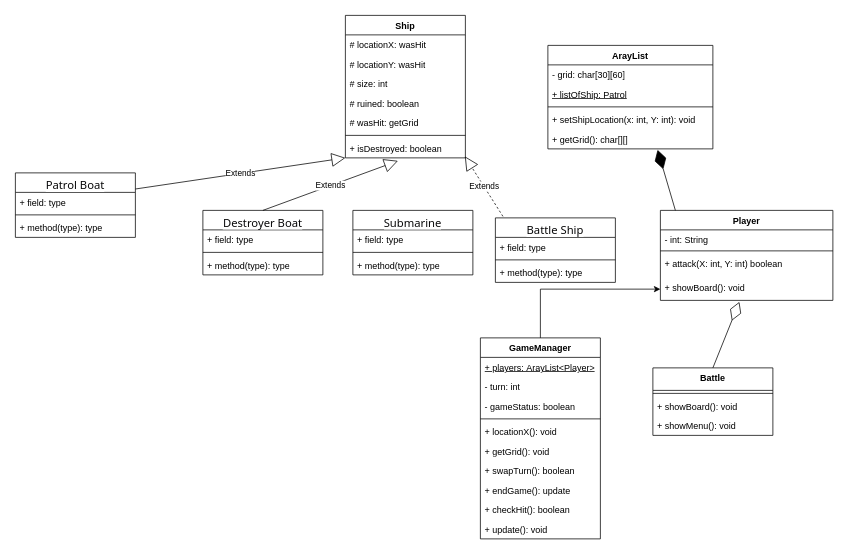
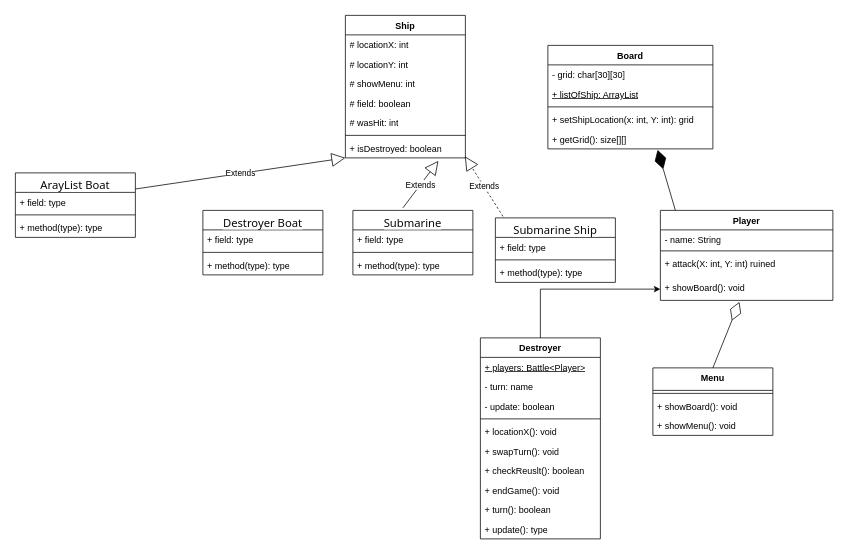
- <mxCell id="3" value="# locationX: wasHit&lt;div&gt;&lt;br&gt;&lt;/div&gt;" style="text;strokeColor=none;fillColor=none;align=left;verticalAlign=top;spacingLeft=4;spacingRight=4;overflow=hidden;rotatable=0;points=[[0,0.5],[1,0.5]];portConstraint=eastwest;whiteSpace=wrap;html=1;" vertex="1" parent="2"><mxGeometry y="26" width="160" height="26" as="geometry" /></mxCell>
+ <mxCell id="3" value="# locationX: int&lt;div&gt;&lt;br&gt;&lt;/div&gt;" style="text;strokeColor=none;fillColor=none;align=left;verticalAlign=top;spacingLeft=4;spacingRight=4;overflow=hidden;rotatable=0;points=[[0,0.5],[1,0.5]];portConstraint=eastwest;whiteSpace=wrap;html=1;" vertex="1" parent="2"><mxGeometry y="26" width="160" height="26" as="geometry" /></mxCell>
- <mxCell id="29" value="ArayList" style="swimlane;fontStyle=1;align=center;verticalAlign=top;childLayout=stackLayout;horizontal=1;startSize=26;horizontalStack=0;resizeParent=1;resizeParentMax=0;resizeLast=0;collapsible=1;marginBottom=0;whiteSpace=wrap;html=1;" vertex="1" parent="1"><mxGeometry x="730" y="60" width="220" height="138" as="geometry" /></mxCell>
+ <mxCell id="29" value="Board" style="swimlane;fontStyle=1;align=center;verticalAlign=top;childLayout=stackLayout;horizontal=1;startSize=26;horizontalStack=0;resizeParent=1;resizeParentMax=0;resizeLast=0;collapsible=1;marginBottom=0;whiteSpace=wrap;html=1;" vertex="1" parent="1"><mxGeometry x="730" y="60" width="220" height="138" as="geometry" /></mxCell>
- <mxCell id="4" value="# locationY: wasHit&lt;div&gt;&lt;br&gt;&lt;/div&gt;" style="text;strokeColor=none;fillColor=none;align=left;verticalAlign=top;spacingLeft=4;spacingRight=4;overflow=hidden;rotatable=0;points=[[0,0.5],[1,0.5]];portConstraint=eastwest;whiteSpace=wrap;html=1;" vertex="1" parent="2"><mxGeometry y="52" width="160" height="26" as="geometry" /></mxCell>
+ <mxCell id="4" value="# locationY: int&lt;div&gt;&lt;br&gt;&lt;/div&gt;" style="text;strokeColor=none;fillColor=none;align=left;verticalAlign=top;spacingLeft=4;spacingRight=4;overflow=hidden;rotatable=0;points=[[0,0.5],[1,0.5]];portConstraint=eastwest;whiteSpace=wrap;html=1;" vertex="1" parent="2"><mxGeometry y="52" width="160" height="26" as="geometry" /></mxCell>
- <mxCell id="30" value="-&amp;nbsp;grid: char[30][60]" style="text;strokeColor=none;fillColor=none;align=left;verticalAlign=top;spacingLeft=4;spacingRight=4;overflow=hidden;rotatable=0;points=[[0,0.5],[1,0.5]];portConstraint=eastwest;whiteSpace=wrap;html=1;" vertex="1" parent="29"><mxGeometry y="26" width="220" height="26" as="geometry" /></mxCell>
+ <mxCell id="30" value="-&amp;nbsp;grid: char[30][30]" style="text;strokeColor=none;fillColor=none;align=left;verticalAlign=top;spacingLeft=4;spacingRight=4;overflow=hidden;rotatable=0;points=[[0,0.5],[1,0.5]];portConstraint=eastwest;whiteSpace=wrap;html=1;" vertex="1" parent="29"><mxGeometry y="26" width="220" height="26" as="geometry" /></mxCell>
- <mxCell id="5" value="# size: int&lt;div&gt;&lt;br&gt;&lt;/div&gt;" style="text;strokeColor=none;fillColor=none;align=left;verticalAlign=top;spacingLeft=4;spacingRight=4;overflow=hidden;rotatable=0;points=[[0,0.5],[1,0.5]];portConstraint=eastwest;whiteSpace=wrap;html=1;" vertex="1" parent="2"><mxGeometry y="78" width="160" height="26" as="geometry" /></mxCell>
+ <mxCell id="5" value="# showMenu: int&lt;div&gt;&lt;br&gt;&lt;/div&gt;" style="text;strokeColor=none;fillColor=none;align=left;verticalAlign=top;spacingLeft=4;spacingRight=4;overflow=hidden;rotatable=0;points=[[0,0.5],[1,0.5]];portConstraint=eastwest;whiteSpace=wrap;html=1;" vertex="1" parent="2"><mxGeometry y="78" width="160" height="26" as="geometry" /></mxCell>
- <mxCell id="31" value="&lt;u&gt;+ listOfShip: Patrol&lt;/u&gt;" style="text;strokeColor=none;fillColor=none;align=left;verticalAlign=top;spacingLeft=4;spacingRight=4;overflow=hidden;rotatable=0;points=[[0,0.5],[1,0.5]];portConstraint=eastwest;whiteSpace=wrap;html=1;" vertex="1" parent="29"><mxGeometry y="52" width="220" height="26" as="geometry" /></mxCell>
+ <mxCell id="31" value="&lt;u&gt;+ listOfShip: ArrayList&lt;/u&gt;" style="text;strokeColor=none;fillColor=none;align=left;verticalAlign=top;spacingLeft=4;spacingRight=4;overflow=hidden;rotatable=0;points=[[0,0.5],[1,0.5]];portConstraint=eastwest;whiteSpace=wrap;html=1;" vertex="1" parent="29"><mxGeometry y="52" width="220" height="26" as="geometry" /></mxCell>
- <mxCell id="6" value="# ruined: boolean" style="text;strokeColor=none;fillColor=none;align=left;verticalAlign=top;spacingLeft=4;spacingRight=4;overflow=hidden;rotatable=0;points=[[0,0.5],[1,0.5]];portConstraint=eastwest;whiteSpace=wrap;html=1;" vertex="1" parent="2"><mxGeometry y="104" width="160" height="26" as="geometry" /></mxCell>
+ <mxCell id="6" value="# field: boolean" style="text;strokeColor=none;fillColor=none;align=left;verticalAlign=top;spacingLeft=4;spacingRight=4;overflow=hidden;rotatable=0;points=[[0,0.5],[1,0.5]];portConstraint=eastwest;whiteSpace=wrap;html=1;" vertex="1" parent="2"><mxGeometry y="104" width="160" height="26" as="geometry" /></mxCell>
- <mxCell id="7" value="# wasHit: getGrid" style="text;strokeColor=none;fillColor=none;align=left;verticalAlign=top;spacingLeft=4;spacingRight=4;overflow=hidden;rotatable=0;points=[[0,0.5],[1,0.5]];portConstraint=eastwest;whiteSpace=wrap;html=1;" vertex="1" parent="2"><mxGeometry y="130" width="160" height="26" as="geometry" /></mxCell>
+ <mxCell id="7" value="# wasHit: int" style="text;strokeColor=none;fillColor=none;align=left;verticalAlign=top;spacingLeft=4;spacingRight=4;overflow=hidden;rotatable=0;points=[[0,0.5],[1,0.5]];portConstraint=eastwest;whiteSpace=wrap;html=1;" vertex="1" parent="2"><mxGeometry y="130" width="160" height="26" as="geometry" /></mxCell>
- <mxCell id="33" value="+ setShipLocation(x: int, Y: int): void" style="text;strokeColor=none;fillColor=none;align=left;verticalAlign=top;spacingLeft=4;spacingRight=4;overflow=hidden;rotatable=0;points=[[0,0.5],[1,0.5]];portConstraint=eastwest;whiteSpace=wrap;html=1;" vertex="1" parent="29"><mxGeometry y="86" width="220" height="26" as="geometry" /></mxCell>
+ <mxCell id="33" value="+ setShipLocation(x: int, Y: int): grid" style="text;strokeColor=none;fillColor=none;align=left;verticalAlign=top;spacingLeft=4;spacingRight=4;overflow=hidden;rotatable=0;points=[[0,0.5],[1,0.5]];portConstraint=eastwest;whiteSpace=wrap;html=1;" vertex="1" parent="29"><mxGeometry y="86" width="220" height="26" as="geometry" /></mxCell>
- <mxCell id="34" value="+ getGrid(): char[][]" style="text;strokeColor=none;fillColor=none;align=left;verticalAlign=top;spacingLeft=4;spacingRight=4;overflow=hidden;rotatable=0;points=[[0,0.5],[1,0.5]];portConstraint=eastwest;whiteSpace=wrap;html=1;" vertex="1" parent="29"><mxGeometry y="112" width="220" height="26" as="geometry" /></mxCell>
+ <mxCell id="34" value="+ getGrid(): size[][]" style="text;strokeColor=none;fillColor=none;align=left;verticalAlign=top;spacingLeft=4;spacingRight=4;overflow=hidden;rotatable=0;points=[[0,0.5],[1,0.5]];portConstraint=eastwest;whiteSpace=wrap;html=1;" vertex="1" parent="29"><mxGeometry y="112" width="220" height="26" as="geometry" /></mxCell>
- <mxCell id="10" value="&lt;span style=&quot;color: rgb(8, 8, 9); font-family: &amp;quot;Segoe UI Historic&amp;quot;, &amp;quot;Segoe UI&amp;quot;, Helvetica, Arial, sans-serif; font-size: 15px; font-weight: 400; text-align: left; background-color: rgb(255, 255, 255);&quot;&gt;Patrol Boat&lt;/span&gt;" style="swimlane;fontStyle=1;align=center;verticalAlign=top;childLayout=stackLayout;horizontal=1;startSize=26;horizontalStack=0;resizeParent=1;resizeParentMax=0;resizeLast=0;collapsible=1;marginBottom=0;whiteSpace=wrap;html=1;" vertex="1" parent="1"><mxGeometry x="20" y="230" width="160" height="86" as="geometry" /></mxCell>
+ <mxCell id="10" value="&lt;span style=&quot;color: rgb(8, 8, 9); font-family: &amp;quot;Segoe UI Historic&amp;quot;, &amp;quot;Segoe UI&amp;quot;, Helvetica, Arial, sans-serif; font-size: 15px; font-weight: 400; text-align: left; background-color: rgb(255, 255, 255);&quot;&gt;ArayList Boat&lt;/span&gt;" style="swimlane;fontStyle=1;align=center;verticalAlign=top;childLayout=stackLayout;horizontal=1;startSize=26;horizontalStack=0;resizeParent=1;resizeParentMax=0;resizeLast=0;collapsible=1;marginBottom=0;whiteSpace=wrap;html=1;" vertex="1" parent="1"><mxGeometry x="20" y="230" width="160" height="86" as="geometry" /></mxCell>
- <mxCell id="19" value="Extends" style="endArrow=block;endSize=16;endFill=0;html=1;rounded=0;entryX=0.438;entryY=1.154;entryDx=0;entryDy=0;entryPerimeter=0;exitX=0.5;exitY=0;exitDx=0;exitDy=0;" edge="1" parent="1" source="15" target="9"><mxGeometry width="160" relative="1" as="geometry"><mxPoint x="230" y="290" as="sourcePoint" /><mxPoint x="390" y="290" as="targetPoint" /></mxGeometry></mxCell>
+ <mxCell id="24" value="Extends" style="endArrow=block;endSize=16;endFill=0;html=1;rounded=0;entryX=0.775;entryY=1.154;entryDx=0;entryDy=0;entryPerimeter=0;exitX=0.417;exitY=-0.039;exitDx=0;exitDy=0;exitPerimeter=0;" edge="1" parent="1" source="20" target="9"><mxGeometry width="160" relative="1" as="geometry"><mxPoint x="500" y="280" as="sourcePoint" /><mxPoint x="660" y="280" as="targetPoint" /></mxGeometry></mxCell>
- <mxCell id="25" value="&lt;span style=&quot;color: rgb(8, 8, 9); font-family: &amp;quot;Segoe UI Historic&amp;quot;, &amp;quot;Segoe UI&amp;quot;, Helvetica, Arial, sans-serif; font-size: 15px; font-weight: 400; text-align: left; background-color: rgb(255, 255, 255);&quot;&gt;Battle Ship&lt;/span&gt;" style="swimlane;fontStyle=1;align=center;verticalAlign=top;childLayout=stackLayout;horizontal=1;startSize=26;horizontalStack=0;resizeParent=1;resizeParentMax=0;resizeLast=0;collapsible=1;marginBottom=0;whiteSpace=wrap;html=1;" vertex="1" parent="1"><mxGeometry x="660" y="290" width="160" height="86" as="geometry" /></mxCell>
+ <mxCell id="25" value="&lt;span style=&quot;color: rgb(8, 8, 9); font-family: &amp;quot;Segoe UI Historic&amp;quot;, &amp;quot;Segoe UI&amp;quot;, Helvetica, Arial, sans-serif; font-size: 15px; font-weight: 400; text-align: left; background-color: rgb(255, 255, 255);&quot;&gt;Submarine Ship&lt;/span&gt;" style="swimlane;fontStyle=1;align=center;verticalAlign=top;childLayout=stackLayout;horizontal=1;startSize=26;horizontalStack=0;resizeParent=1;resizeParentMax=0;resizeLast=0;collapsible=1;marginBottom=0;whiteSpace=wrap;html=1;" vertex="1" parent="1"><mxGeometry x="660" y="290" width="160" height="86" as="geometry" /></mxCell>
- <mxCell id="38" value="- int: String" style="text;strokeColor=none;fillColor=none;align=left;verticalAlign=top;spacingLeft=4;spacingRight=4;overflow=hidden;rotatable=0;points=[[0,0.5],[1,0.5]];portConstraint=eastwest;whiteSpace=wrap;html=1;" vertex="1" parent="36"><mxGeometry y="26" width="230" height="24" as="geometry" /></mxCell>
+ <mxCell id="38" value="- name: String" style="text;strokeColor=none;fillColor=none;align=left;verticalAlign=top;spacingLeft=4;spacingRight=4;overflow=hidden;rotatable=0;points=[[0,0.5],[1,0.5]];portConstraint=eastwest;whiteSpace=wrap;html=1;" vertex="1" parent="36"><mxGeometry y="26" width="230" height="24" as="geometry" /></mxCell>
- <mxCell id="40" value="+ attack(X: int, Y: int) boolean&amp;nbsp;" style="text;strokeColor=none;fillColor=none;align=left;verticalAlign=top;spacingLeft=4;spacingRight=4;overflow=hidden;rotatable=0;points=[[0,0.5],[1,0.5]];portConstraint=eastwest;whiteSpace=wrap;html=1;" vertex="1" parent="36"><mxGeometry y="58" width="230" height="32" as="geometry" /></mxCell>
+ <mxCell id="40" value="+ attack(X: int, Y: int) ruined&amp;nbsp;" style="text;strokeColor=none;fillColor=none;align=left;verticalAlign=top;spacingLeft=4;spacingRight=4;overflow=hidden;rotatable=0;points=[[0,0.5],[1,0.5]];portConstraint=eastwest;whiteSpace=wrap;html=1;" vertex="1" parent="36"><mxGeometry y="58" width="230" height="32" as="geometry" /></mxCell>
- <mxCell id="43" value="GameManager" style="swimlane;fontStyle=1;align=center;verticalAlign=top;childLayout=stackLayout;horizontal=1;startSize=26;horizontalStack=0;resizeParent=1;resizeParentMax=0;resizeLast=0;collapsible=1;marginBottom=0;whiteSpace=wrap;html=1;" vertex="1" parent="1"><mxGeometry x="640" y="450" width="160" height="268" as="geometry" /></mxCell>
+ <mxCell id="43" value="Destroyer" style="swimlane;fontStyle=1;align=center;verticalAlign=top;childLayout=stackLayout;horizontal=1;startSize=26;horizontalStack=0;resizeParent=1;resizeParentMax=0;resizeLast=0;collapsible=1;marginBottom=0;whiteSpace=wrap;html=1;" vertex="1" parent="1"><mxGeometry x="640" y="450" width="160" height="268" as="geometry" /></mxCell>
- <mxCell id="44" value="&lt;u&gt;+ players:&amp;nbsp;ArayList&amp;lt;Player&amp;gt;&lt;/u&gt;" style="text;strokeColor=none;fillColor=none;align=left;verticalAlign=top;spacingLeft=4;spacingRight=4;overflow=hidden;rotatable=0;points=[[0,0.5],[1,0.5]];portConstraint=eastwest;whiteSpace=wrap;html=1;" vertex="1" parent="43"><mxGeometry y="26" width="160" height="26" as="geometry" /></mxCell>
+ <mxCell id="44" value="&lt;u&gt;+ players:&amp;nbsp;Battle&amp;lt;Player&amp;gt;&lt;/u&gt;" style="text;strokeColor=none;fillColor=none;align=left;verticalAlign=top;spacingLeft=4;spacingRight=4;overflow=hidden;rotatable=0;points=[[0,0.5],[1,0.5]];portConstraint=eastwest;whiteSpace=wrap;html=1;" vertex="1" parent="43"><mxGeometry y="26" width="160" height="26" as="geometry" /></mxCell>
- <mxCell id="54" value="Battle" style="swimlane;fontStyle=1;align=center;verticalAlign=top;childLayout=stackLayout;horizontal=1;startSize=30;horizontalStack=0;resizeParent=1;resizeParentMax=0;resizeLast=0;collapsible=1;marginBottom=0;whiteSpace=wrap;html=1;" vertex="1" parent="1"><mxGeometry x="870" y="490" width="160" height="90" as="geometry" /></mxCell>
+ <mxCell id="54" value="Menu" style="swimlane;fontStyle=1;align=center;verticalAlign=top;childLayout=stackLayout;horizontal=1;startSize=30;horizontalStack=0;resizeParent=1;resizeParentMax=0;resizeLast=0;collapsible=1;marginBottom=0;whiteSpace=wrap;html=1;" vertex="1" parent="1"><mxGeometry x="870" y="490" width="160" height="90" as="geometry" /></mxCell>
- <mxCell id="45" value="- turn: int" style="text;strokeColor=none;fillColor=none;align=left;verticalAlign=top;spacingLeft=4;spacingRight=4;overflow=hidden;rotatable=0;points=[[0,0.5],[1,0.5]];portConstraint=eastwest;whiteSpace=wrap;html=1;" vertex="1" parent="43"><mxGeometry y="52" width="160" height="26" as="geometry" /></mxCell>
+ <mxCell id="45" value="- turn: name" style="text;strokeColor=none;fillColor=none;align=left;verticalAlign=top;spacingLeft=4;spacingRight=4;overflow=hidden;rotatable=0;points=[[0,0.5],[1,0.5]];portConstraint=eastwest;whiteSpace=wrap;html=1;" vertex="1" parent="43"><mxGeometry y="52" width="160" height="26" as="geometry" /></mxCell>
- <mxCell id="46" value="- gameStatus: boolean" style="text;strokeColor=none;fillColor=none;align=left;verticalAlign=top;spacingLeft=4;spacingRight=4;overflow=hidden;rotatable=0;points=[[0,0.5],[1,0.5]];portConstraint=eastwest;whiteSpace=wrap;html=1;" vertex="1" parent="43"><mxGeometry y="78" width="160" height="26" as="geometry" /></mxCell>
+ <mxCell id="46" value="- update: boolean" style="text;strokeColor=none;fillColor=none;align=left;verticalAlign=top;spacingLeft=4;spacingRight=4;overflow=hidden;rotatable=0;points=[[0,0.5],[1,0.5]];portConstraint=eastwest;whiteSpace=wrap;html=1;" vertex="1" parent="43"><mxGeometry y="78" width="160" height="26" as="geometry" /></mxCell>
- <mxCell id="49" value="+ getGrid(): void" style="text;strokeColor=none;fillColor=none;align=left;verticalAlign=top;spacingLeft=4;spacingRight=4;overflow=hidden;rotatable=0;points=[[0,0.5],[1,0.5]];portConstraint=eastwest;whiteSpace=wrap;html=1;" vertex="1" parent="43"><mxGeometry y="138" width="160" height="26" as="geometry" /></mxCell>
+ <mxCell id="49" value="+ swapTurn(): void" style="text;strokeColor=none;fillColor=none;align=left;verticalAlign=top;spacingLeft=4;spacingRight=4;overflow=hidden;rotatable=0;points=[[0,0.5],[1,0.5]];portConstraint=eastwest;whiteSpace=wrap;html=1;" vertex="1" parent="43"><mxGeometry y="138" width="160" height="26" as="geometry" /></mxCell>
- <mxCell id="50" value="+ swapTurn(): boolean" style="text;strokeColor=none;fillColor=none;align=left;verticalAlign=top;spacingLeft=4;spacingRight=4;overflow=hidden;rotatable=0;points=[[0,0.5],[1,0.5]];portConstraint=eastwest;whiteSpace=wrap;html=1;" vertex="1" parent="43"><mxGeometry y="164" width="160" height="26" as="geometry" /></mxCell>
+ <mxCell id="50" value="+ checkReuslt(): boolean" style="text;strokeColor=none;fillColor=none;align=left;verticalAlign=top;spacingLeft=4;spacingRight=4;overflow=hidden;rotatable=0;points=[[0,0.5],[1,0.5]];portConstraint=eastwest;whiteSpace=wrap;html=1;" vertex="1" parent="43"><mxGeometry y="164" width="160" height="26" as="geometry" /></mxCell>
- <mxCell id="51" value="+ endGame(): update" style="text;strokeColor=none;fillColor=none;align=left;verticalAlign=top;spacingLeft=4;spacingRight=4;overflow=hidden;rotatable=0;points=[[0,0.5],[1,0.5]];portConstraint=eastwest;whiteSpace=wrap;html=1;" vertex="1" parent="43"><mxGeometry y="190" width="160" height="26" as="geometry" /></mxCell>
+ <mxCell id="51" value="+ endGame(): void" style="text;strokeColor=none;fillColor=none;align=left;verticalAlign=top;spacingLeft=4;spacingRight=4;overflow=hidden;rotatable=0;points=[[0,0.5],[1,0.5]];portConstraint=eastwest;whiteSpace=wrap;html=1;" vertex="1" parent="43"><mxGeometry y="190" width="160" height="26" as="geometry" /></mxCell>
- <mxCell id="52" value="+ checkHit(): boolean" style="text;strokeColor=none;fillColor=none;align=left;verticalAlign=top;spacingLeft=4;spacingRight=4;overflow=hidden;rotatable=0;points=[[0,0.5],[1,0.5]];portConstraint=eastwest;whiteSpace=wrap;html=1;" vertex="1" parent="43"><mxGeometry y="216" width="160" height="26" as="geometry" /></mxCell>
+ <mxCell id="52" value="+ turn(): boolean" style="text;strokeColor=none;fillColor=none;align=left;verticalAlign=top;spacingLeft=4;spacingRight=4;overflow=hidden;rotatable=0;points=[[0,0.5],[1,0.5]];portConstraint=eastwest;whiteSpace=wrap;html=1;" vertex="1" parent="43"><mxGeometry y="216" width="160" height="26" as="geometry" /></mxCell>
- <mxCell id="53" value="+ update(): void" style="text;strokeColor=none;fillColor=none;align=left;verticalAlign=top;spacingLeft=4;spacingRight=4;overflow=hidden;rotatable=0;points=[[0,0.5],[1,0.5]];portConstraint=eastwest;whiteSpace=wrap;html=1;" vertex="1" parent="43"><mxGeometry y="242" width="160" height="26" as="geometry" /></mxCell>
+ <mxCell id="53" value="+ update(): type" style="text;strokeColor=none;fillColor=none;align=left;verticalAlign=top;spacingLeft=4;spacingRight=4;overflow=hidden;rotatable=0;points=[[0,0.5],[1,0.5]];portConstraint=eastwest;whiteSpace=wrap;html=1;" vertex="1" parent="43"><mxGeometry y="242" width="160" height="26" as="geometry" /></mxCell>
